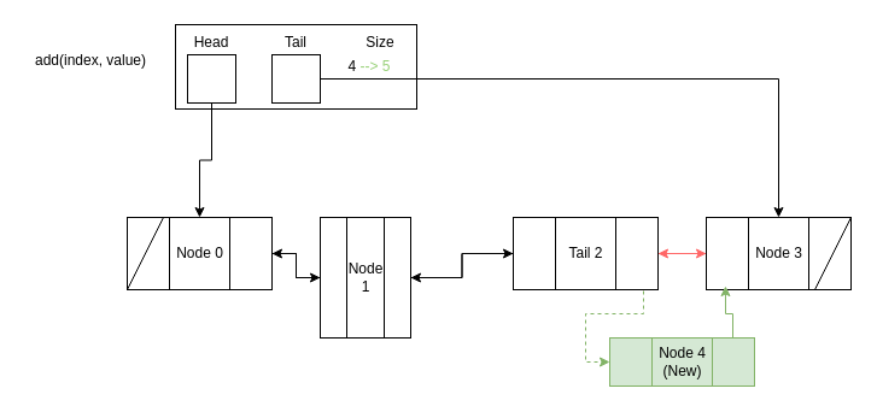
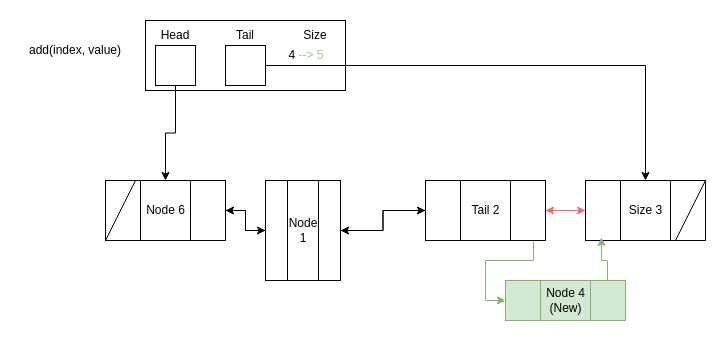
- <mxCell id="9" value="Node 0" style="shape=process;whiteSpace=wrap;html=1;backgroundOutline=1;size=0.289;" vertex="1" parent="1"><mxGeometry x="105" y="180" width="120" height="60" as="geometry" /></mxCell>
+ <mxCell id="9" value="Node 6" style="shape=process;whiteSpace=wrap;html=1;backgroundOutline=1;size=0.289;" vertex="1" parent="1"><mxGeometry x="105" y="180" width="120" height="60" as="geometry" /></mxCell>
- <mxCell id="18" value="Node 3" style="shape=process;whiteSpace=wrap;html=1;backgroundOutline=1;size=0.289;" vertex="1" parent="1"><mxGeometry x="585" y="180" width="120" height="60" as="geometry" /></mxCell>
+ <mxCell id="18" value="Size 3" style="shape=process;whiteSpace=wrap;html=1;backgroundOutline=1;size=0.289;" vertex="1" parent="1"><mxGeometry x="585" y="180" width="120" height="60" as="geometry" /></mxCell>
- <mxCell id="15" style="edgeStyle=orthogonalEdgeStyle;rounded=0;orthogonalLoop=1;jettySize=auto;html=1;entryX=0;entryY=0.5;entryDx=0;entryDy=0;exitX=0.9;exitY=1.017;exitDx=0;exitDy=0;exitPerimeter=0;fillColor=#d5e8d4;strokeColor=#82b366;dashed=1;" edge="1" parent="1" source="16" target="25"><mxGeometry relative="1" as="geometry"><mxPoint x="515" y="250" as="sourcePoint" /></mxGeometry></mxCell>
+ <mxCell id="15" style="edgeStyle=orthogonalEdgeStyle;rounded=0;orthogonalLoop=1;jettySize=auto;html=1;entryX=0;entryY=0.5;entryDx=0;entryDy=0;exitX=0.9;exitY=1.017;exitDx=0;exitDy=0;exitPerimeter=0;fillColor=#d5e8d4;strokeColor=#82b366;" edge="1" parent="1" source="16" target="25"><mxGeometry relative="1" as="geometry"><mxPoint x="515" y="250" as="sourcePoint" /></mxGeometry></mxCell>
